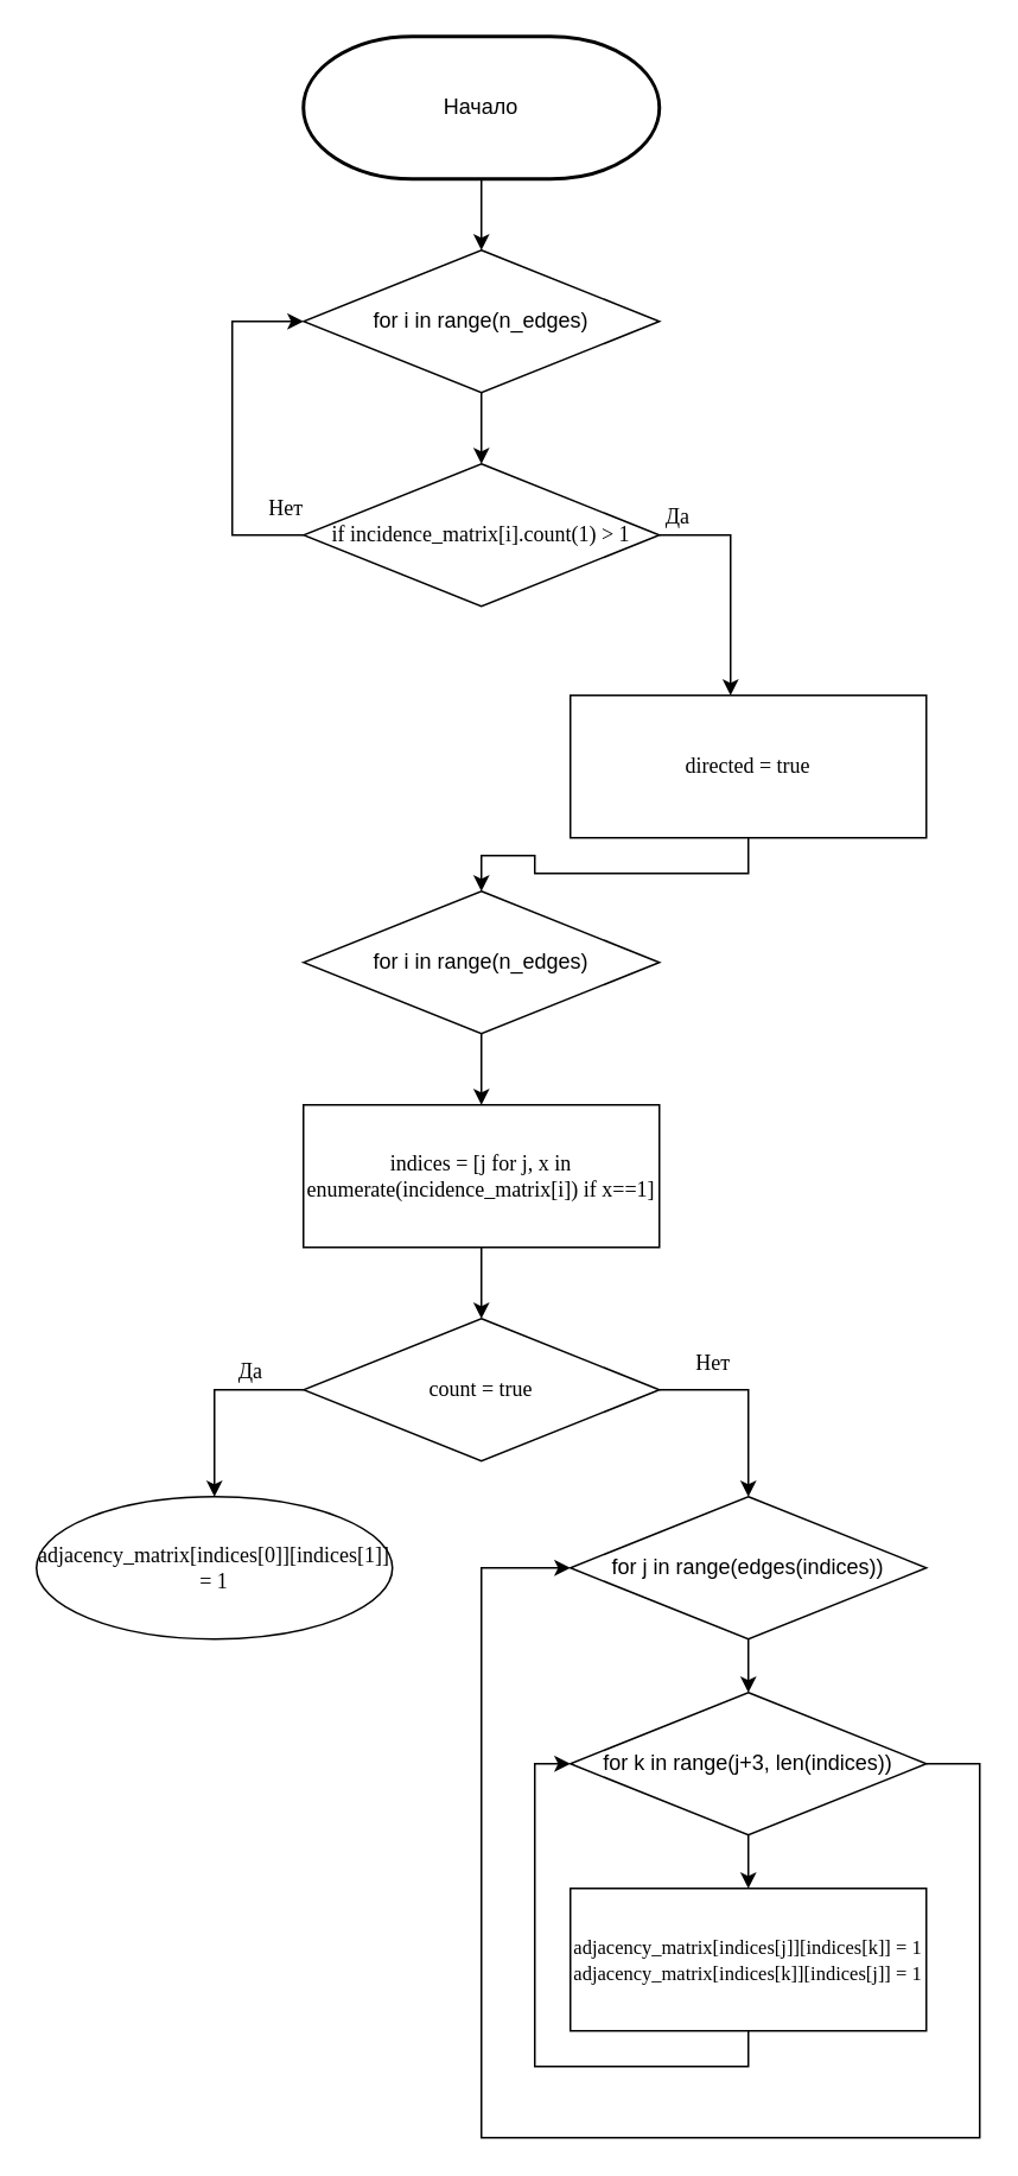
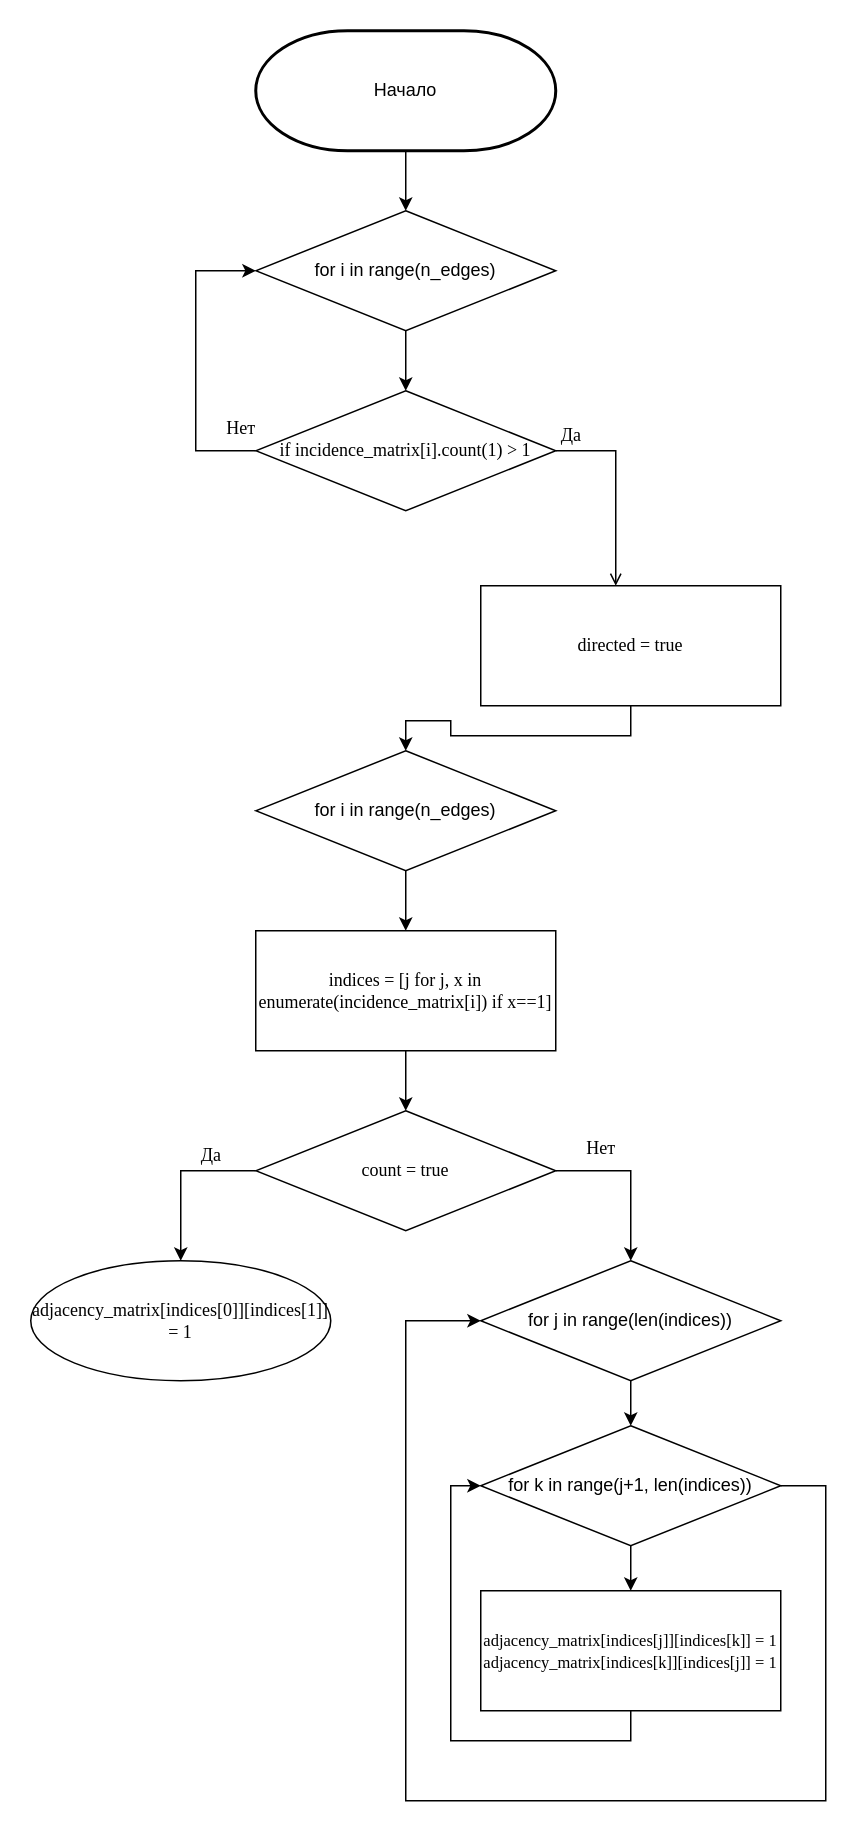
- <mxCell id="6" style="edgeStyle=orthogonalEdgeStyle;rounded=0;orthogonalLoop=1;jettySize=auto;html=1;fontFamily=Times New Roman;fontColor=#000000;" edge="1" parent="1" source="8" target="10"><mxGeometry relative="1" as="geometry"><Array as="points"><mxPoint x="410" y="300" /></Array></mxGeometry></mxCell>
+ <mxCell id="6" style="edgeStyle=orthogonalEdgeStyle;rounded=0;orthogonalLoop=1;jettySize=auto;html=1;fontFamily=Times New Roman;fontColor=#000000;endArrow=open;" edge="1" parent="1" source="8" target="10"><mxGeometry relative="1" as="geometry"><Array as="points"><mxPoint x="410" y="300" /></Array></mxGeometry></mxCell>
- <mxCell id="24" value="for j in range(edges(indices))" style="rhombus;whiteSpace=wrap;html=1;" vertex="1" parent="1"><mxGeometry x="320" y="840" width="200" height="80" as="geometry" /></mxCell>
+ <mxCell id="24" value="for j in range(len(indices))" style="rhombus;whiteSpace=wrap;html=1;" vertex="1" parent="1"><mxGeometry x="320" y="840" width="200" height="80" as="geometry" /></mxCell>
- <mxCell id="27" value="for k in range(j+3, len(indices))" style="rhombus;whiteSpace=wrap;html=1;" vertex="1" parent="1"><mxGeometry x="320" y="950" width="200" height="80" as="geometry" /></mxCell>
+ <mxCell id="27" value="for k in range(j+1, len(indices))" style="rhombus;whiteSpace=wrap;html=1;" vertex="1" parent="1"><mxGeometry x="320" y="950" width="200" height="80" as="geometry" /></mxCell>
